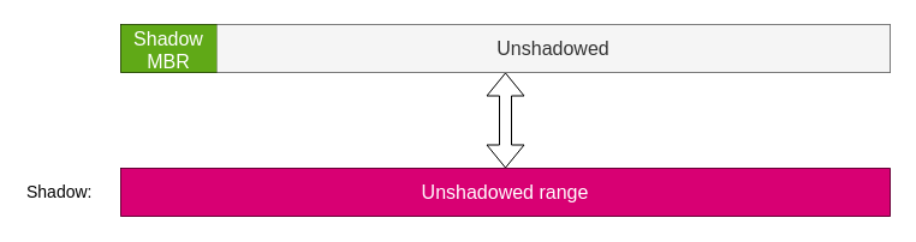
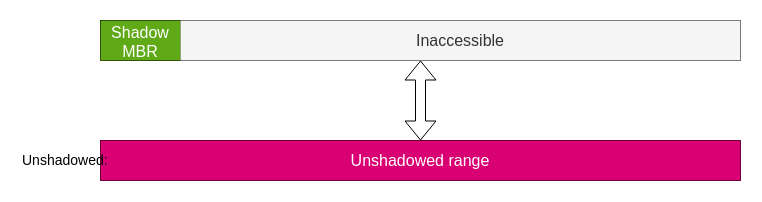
- <mxCell id="5" value="Unshadowed" style="shape=partialRectangle;html=1;whiteSpace=wrap;connectable=0;strokeColor=#666666;overflow=hidden;fillColor=#f5f5f5;top=0;left=0;bottom=0;right=0;pointerEvents=1;fontSize=16;fontColor=#333333;" vertex="1" parent="3"><mxGeometry x="80" width="560" height="40" as="geometry"><mxRectangle width="560" height="40" as="alternateBounds" /></mxGeometry></mxCell>
+ <mxCell id="5" value="Inaccessible" style="shape=partialRectangle;html=1;whiteSpace=wrap;connectable=0;strokeColor=#666666;overflow=hidden;fillColor=#f5f5f5;top=0;left=0;bottom=0;right=0;pointerEvents=1;fontSize=16;fontColor=#333333;" vertex="1" parent="3"><mxGeometry x="80" width="560" height="40" as="geometry"><mxRectangle width="560" height="40" as="alternateBounds" /></mxGeometry></mxCell>
- <mxCell id="10" value="Shadow:" style="text;html=1;align=left;verticalAlign=middle;resizable=0;points=[];autosize=1;strokeColor=none;fillColor=none;fontSize=14;" vertex="1" parent="1"><mxGeometry x="20" y="145" width="90" height="30" as="geometry" /></mxCell>
+ <mxCell id="10" value="Unshadowed:" style="text;html=1;align=left;verticalAlign=middle;resizable=0;points=[];autosize=1;strokeColor=none;fillColor=none;fontSize=14;" vertex="1" parent="1"><mxGeometry x="20" y="145" width="90" height="30" as="geometry" /></mxCell>
